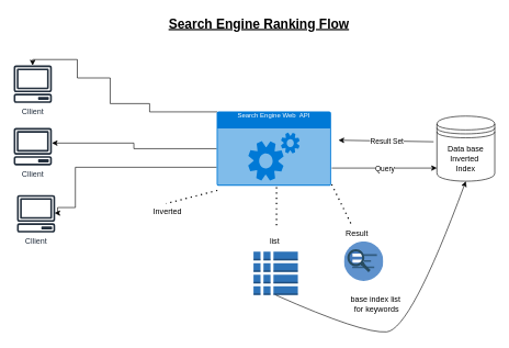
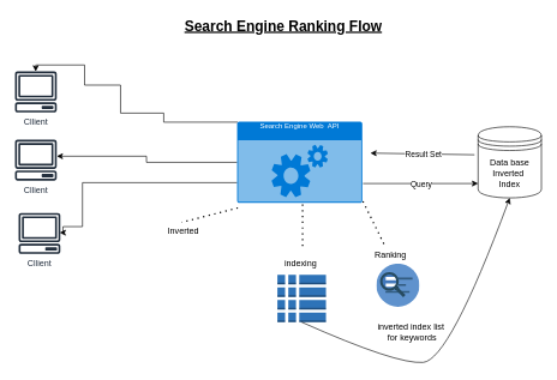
- <mxCell id="22" value="Result" style="text;html=1;align=center;verticalAlign=middle;resizable=0;points=[];autosize=1;strokeColor=none;fillColor=none;" vertex="1" parent="1"><mxGeometry x="511" y="341" width="62" height="26" as="geometry" /></mxCell>
+ <mxCell id="22" value="Ranking" style="text;html=1;align=center;verticalAlign=middle;resizable=0;points=[];autosize=1;strokeColor=none;fillColor=none;" vertex="1" parent="1"><mxGeometry x="511" y="341" width="62" height="26" as="geometry" /></mxCell>
- <mxCell id="19" value="list" style="text;html=1;align=center;verticalAlign=middle;resizable=0;points=[];autosize=1;strokeColor=none;fillColor=none;" vertex="1" parent="1"><mxGeometry x="385" y="353" width="63" height="26" as="geometry" /></mxCell>
+ <mxCell id="19" value="indexing" style="text;html=1;align=center;verticalAlign=middle;resizable=0;points=[];autosize=1;strokeColor=none;fillColor=none;" vertex="1" parent="1"><mxGeometry x="385" y="353" width="63" height="26" as="geometry" /></mxCell>
- <mxCell id="24" value="base index list&amp;nbsp;&lt;br&gt;for keywords" style="text;html=1;align=center;verticalAlign=middle;resizable=0;points=[];autosize=1;strokeColor=none;fillColor=none;" vertex="1" parent="1"><mxGeometry x="515" y="441" width="114" height="41" as="geometry" /></mxCell>
+ <mxCell id="24" value="inverted index list&amp;nbsp;&lt;br&gt;for keywords" style="text;html=1;align=center;verticalAlign=middle;resizable=0;points=[];autosize=1;strokeColor=none;fillColor=none;" vertex="1" parent="1"><mxGeometry x="515" y="441" width="114" height="41" as="geometry" /></mxCell>
